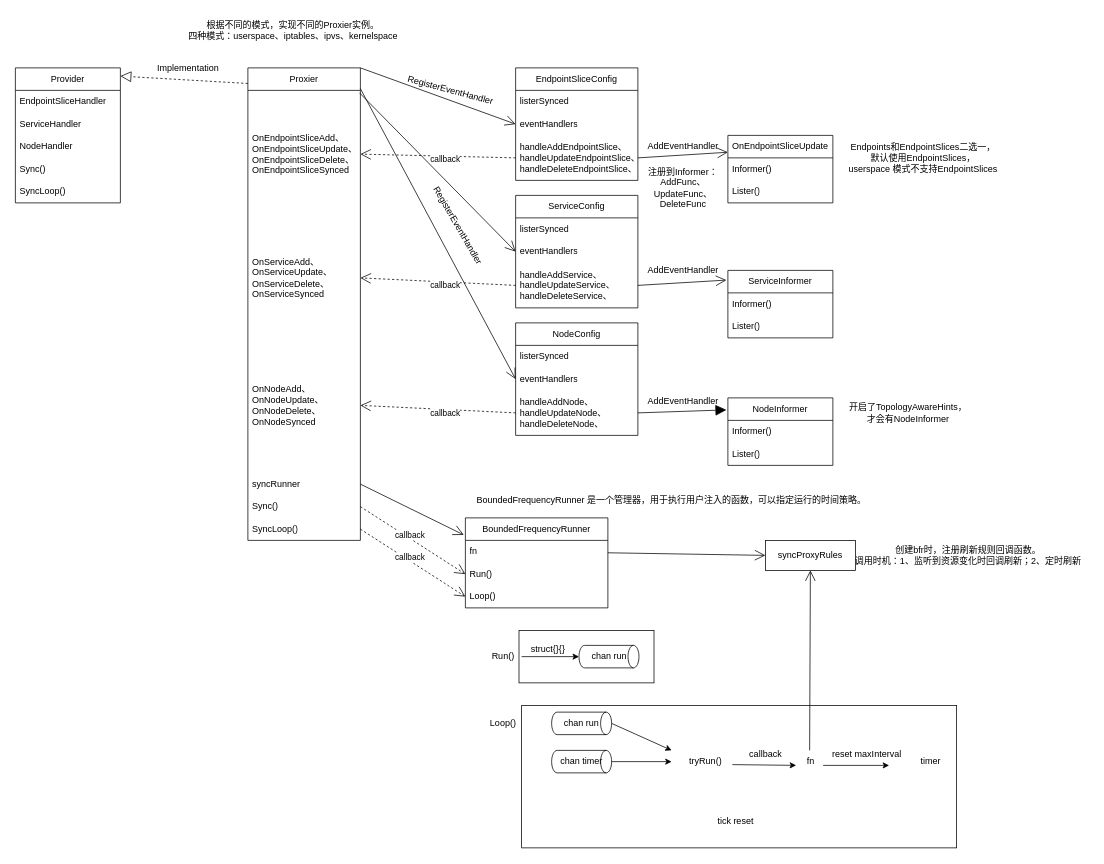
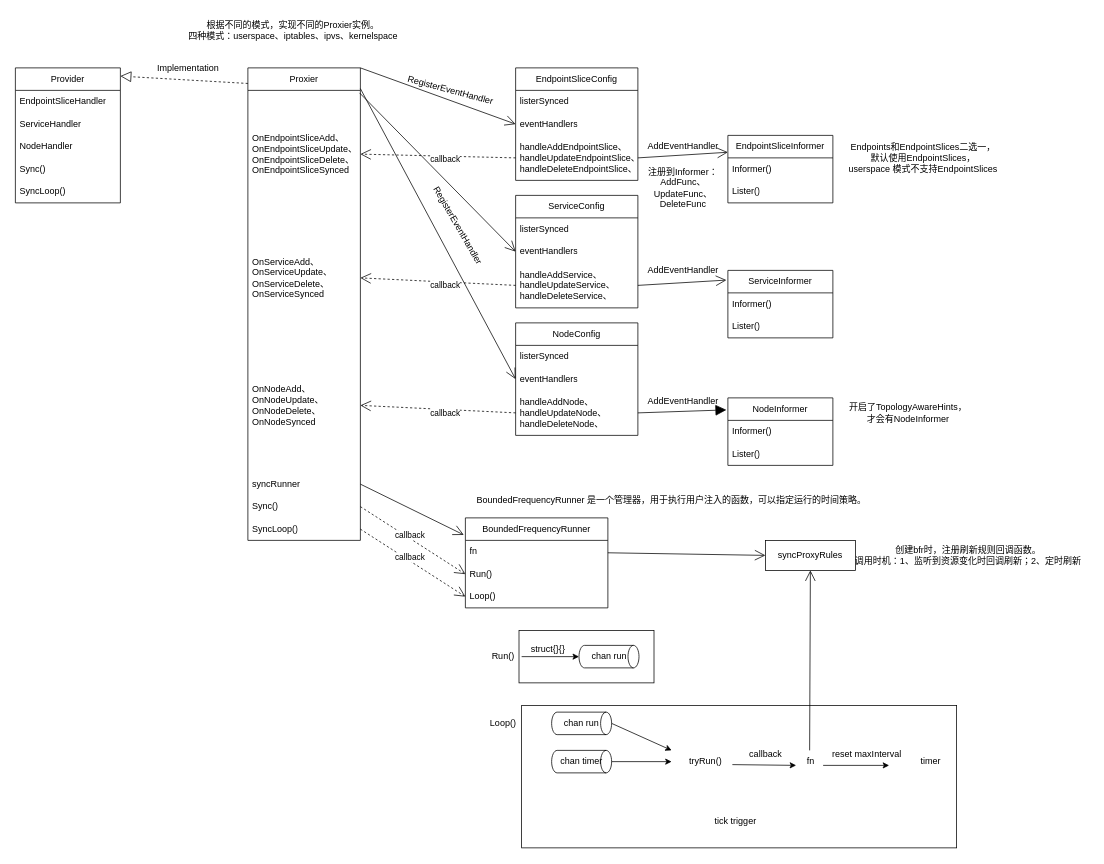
- <mxCell id="18" value="OnEndpointSliceUpdate" style="swimlane;fontStyle=0;childLayout=stackLayout;horizontal=1;startSize=30;horizontalStack=0;resizeParent=1;resizeParentMax=0;resizeLast=0;collapsible=1;marginBottom=0;whiteSpace=wrap;html=1;" vertex="1" parent="1"><mxGeometry x="970" y="180" width="140" height="90" as="geometry" /></mxCell>
+ <mxCell id="18" value="EndpointSliceInformer" style="swimlane;fontStyle=0;childLayout=stackLayout;horizontal=1;startSize=30;horizontalStack=0;resizeParent=1;resizeParentMax=0;resizeLast=0;collapsible=1;marginBottom=0;whiteSpace=wrap;html=1;" vertex="1" parent="1"><mxGeometry x="970" y="180" width="140" height="90" as="geometry" /></mxCell>
- <mxCell id="87" value="tick reset" style="text;html=1;align=center;verticalAlign=middle;resizable=0;points=[];autosize=1;strokeColor=none;fillColor=none;" vertex="1" parent="1"><mxGeometry x="940" y="1080" width="80" height="30" as="geometry" /></mxCell>
+ <mxCell id="87" value="tick trigger" style="text;html=1;align=center;verticalAlign=middle;resizable=0;points=[];autosize=1;strokeColor=none;fillColor=none;" vertex="1" parent="1"><mxGeometry x="940" y="1080" width="80" height="30" as="geometry" /></mxCell>
